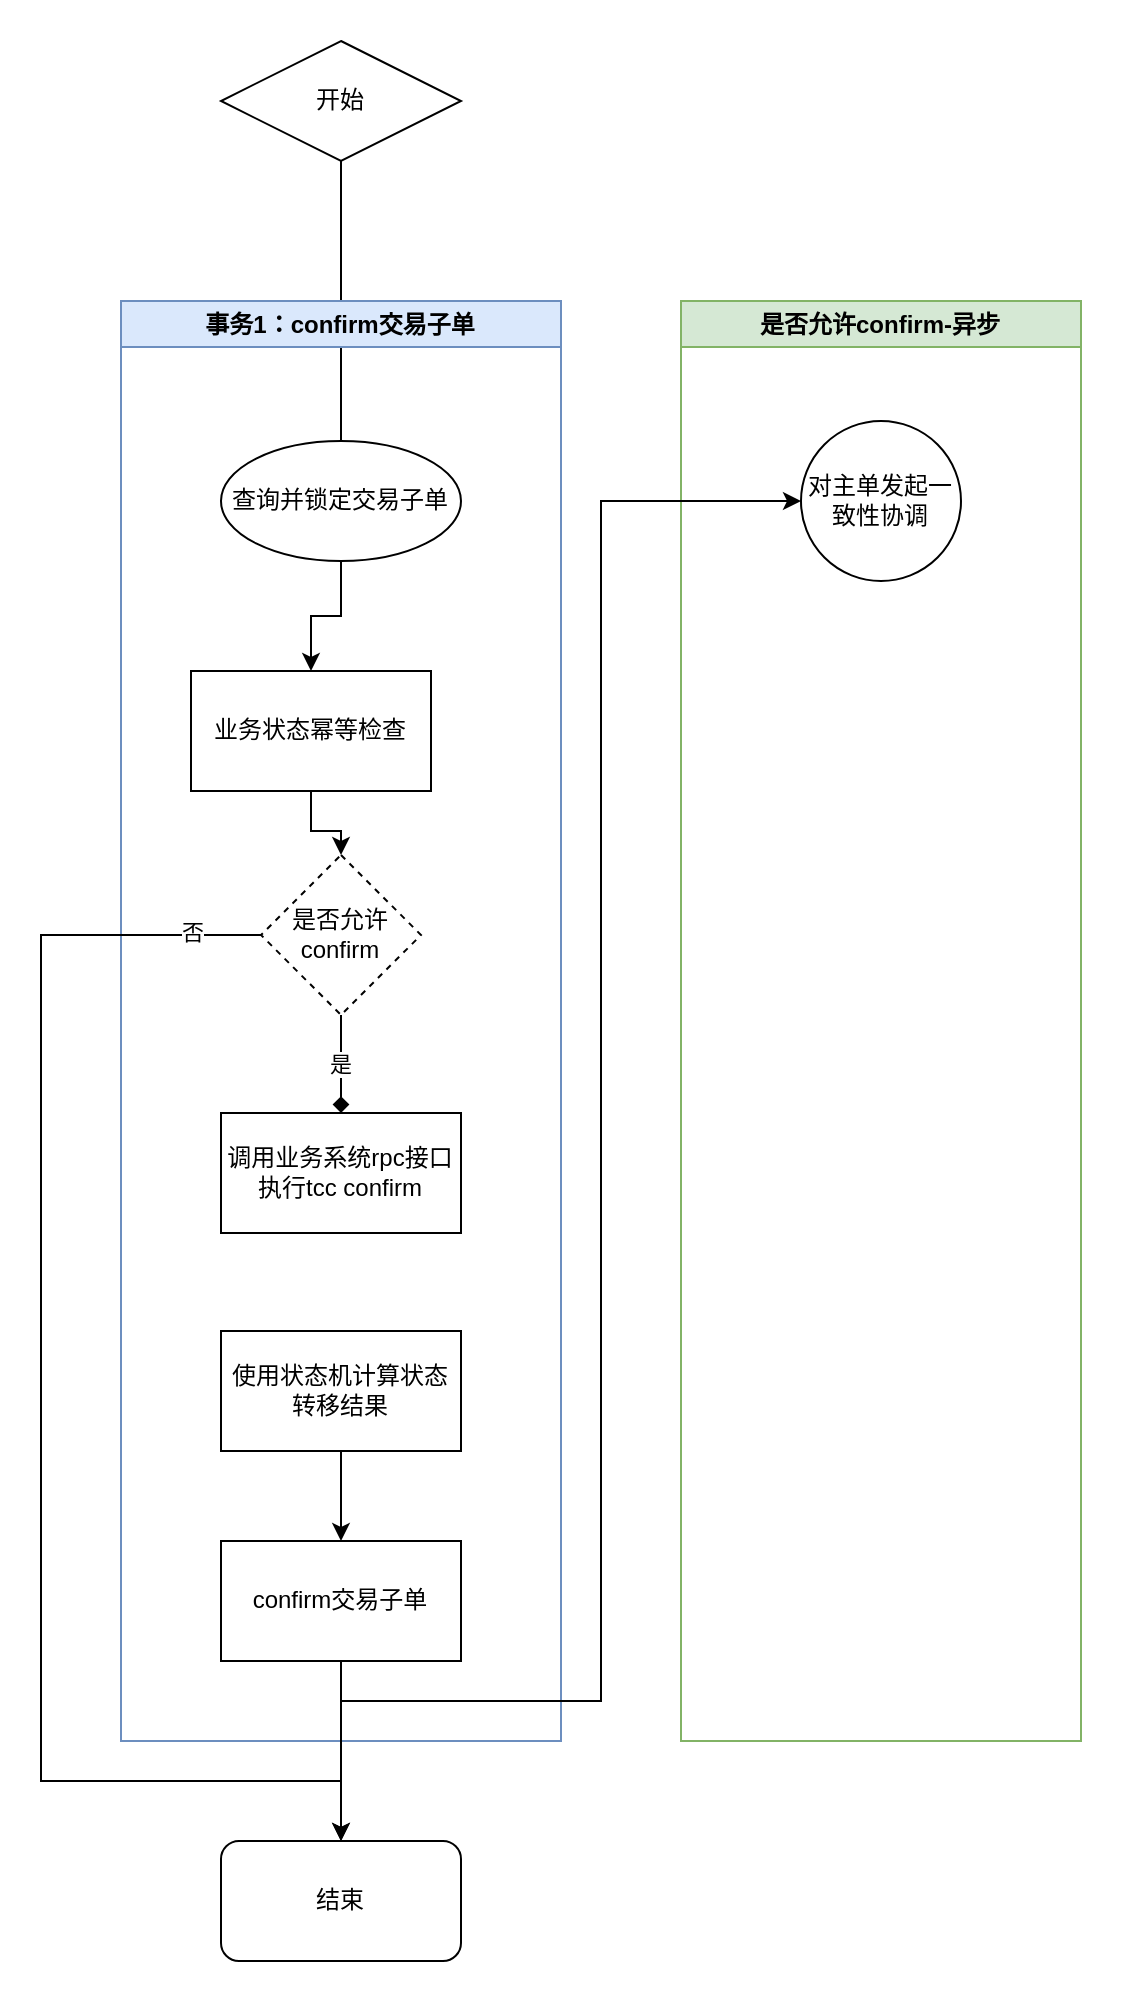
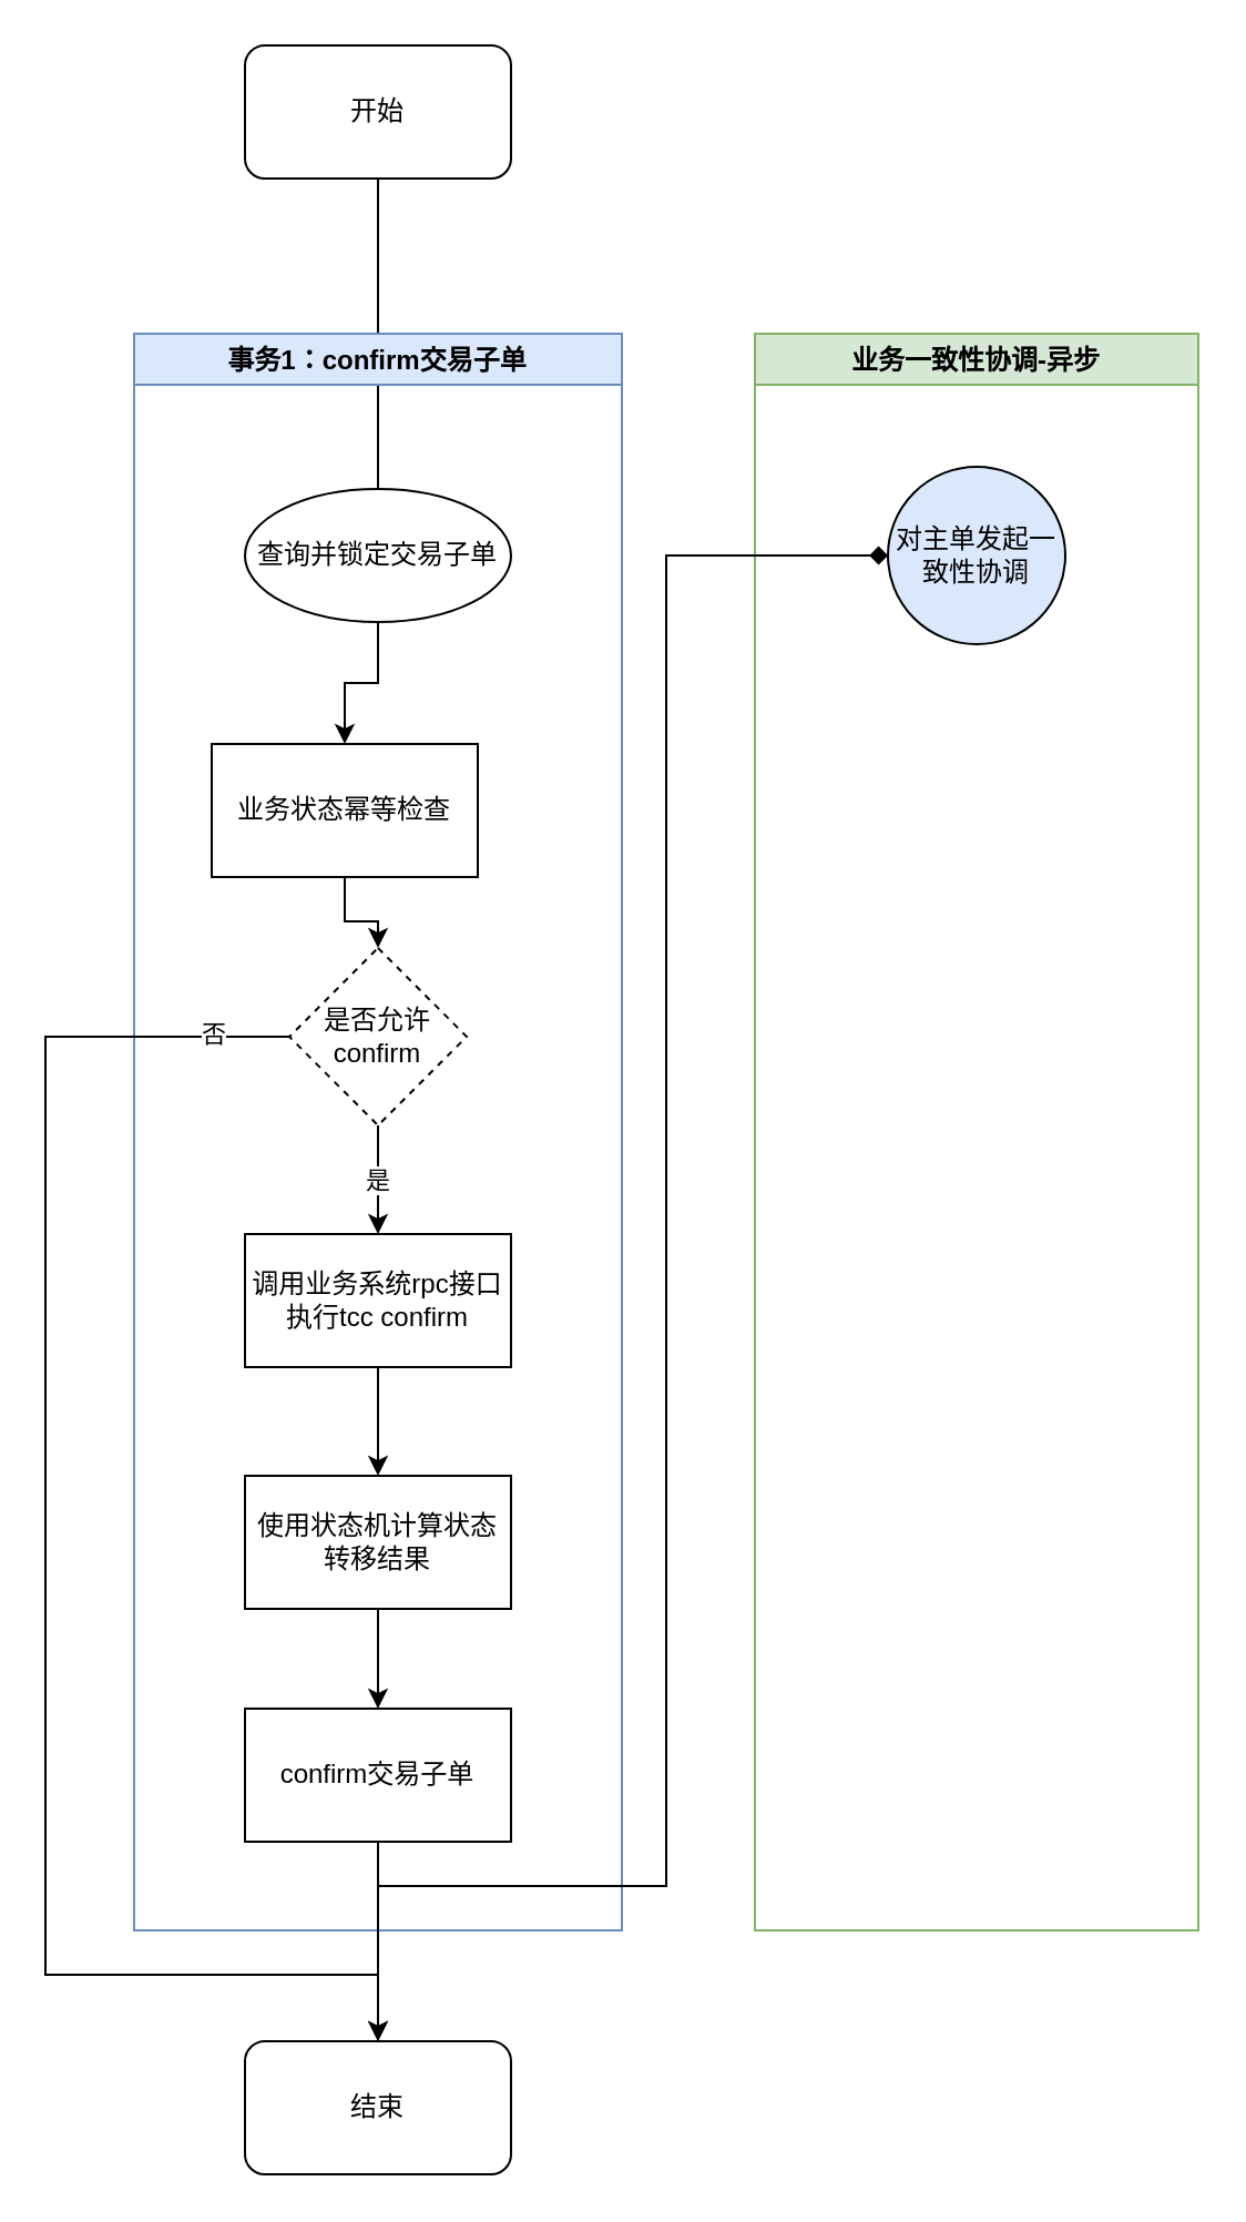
- <mxCell id="3" value="开始" style="rhombus;whiteSpace=wrap;html=1;" parent="1" vertex="1"><mxGeometry x="110" y="20" width="120" height="60" as="geometry" /></mxCell>
+ <mxCell id="3" value="开始" style="rounded=1;whiteSpace=wrap;html=1;" parent="1" vertex="1"><mxGeometry x="110" y="20" width="120" height="60" as="geometry" /></mxCell>
- <mxCell id="17" value="是否允许confirm-异步" style="swimlane;fillColor=#d5e8d4;strokeColor=#82b366;" parent="1" vertex="1"><mxGeometry x="340" y="150" width="200" height="720" as="geometry" /></mxCell>
+ <mxCell id="17" value="业务一致性协调-异步" style="swimlane;fillColor=#d5e8d4;strokeColor=#82b366;" parent="1" vertex="1"><mxGeometry x="340" y="150" width="200" height="720" as="geometry" /></mxCell>
- <mxCell id="21" style="edgeStyle=orthogonalEdgeStyle;rounded=0;orthogonalLoop=1;jettySize=auto;html=1;entryX=0;entryY=0.5;entryDx=0;entryDy=0;exitX=0.5;exitY=1;exitDx=0;exitDy=0;" parent="1" source="15" target="18" edge="1"><mxGeometry relative="1" as="geometry"><Array as="points"><mxPoint x="170" y="850" /><mxPoint x="300" y="850" /><mxPoint x="300" y="250" /></Array><mxPoint x="380" y="250" as="targetPoint" /></mxGeometry></mxCell>
+ <mxCell id="21" style="edgeStyle=orthogonalEdgeStyle;rounded=0;orthogonalLoop=1;jettySize=auto;html=1;entryX=0;entryY=0.5;entryDx=0;entryDy=0;exitX=0.5;exitY=1;exitDx=0;exitDy=0;endArrow=diamond;" parent="1" source="15" target="18" edge="1"><mxGeometry relative="1" as="geometry"><Array as="points"><mxPoint x="170" y="850" /><mxPoint x="300" y="850" /><mxPoint x="300" y="250" /></Array><mxPoint x="380" y="250" as="targetPoint" /></mxGeometry></mxCell>
- <mxCell id="18" value="对主单发起一致性协调" style="ellipse;whiteSpace=wrap;html=1;aspect=fixed;" vertex="1" parent="17"><mxGeometry x="60" y="60" width="80" height="80" as="geometry" /></mxCell>
+ <mxCell id="18" value="对主单发起一致性协调" style="ellipse;whiteSpace=wrap;html=1;aspect=fixed;fillColor=#dae8fc;" vertex="1" parent="17"><mxGeometry x="60" y="60" width="80" height="80" as="geometry" /></mxCell>
- <mxCell id="9" value="是" style="edgeStyle=orthogonalEdgeStyle;rounded=0;orthogonalLoop=1;jettySize=auto;html=1;entryX=0.5;entryY=0;entryDx=0;entryDy=0;endArrow=diamond;" parent="4" source="10" target="12" edge="1"><mxGeometry relative="1" as="geometry" /></mxCell>
+ <mxCell id="9" value="是" style="edgeStyle=orthogonalEdgeStyle;rounded=0;orthogonalLoop=1;jettySize=auto;html=1;entryX=0.5;entryY=0;entryDx=0;entryDy=0;" parent="4" source="10" target="12" edge="1"><mxGeometry relative="1" as="geometry" /></mxCell>
+ <mxCell id="11" style="edgeStyle=orthogonalEdgeStyle;rounded=0;orthogonalLoop=1;jettySize=auto;html=1;entryX=0.5;entryY=0;entryDx=0;entryDy=0;" parent="4" source="12" target="14" edge="1"><mxGeometry relative="1" as="geometry" /></mxCell>
